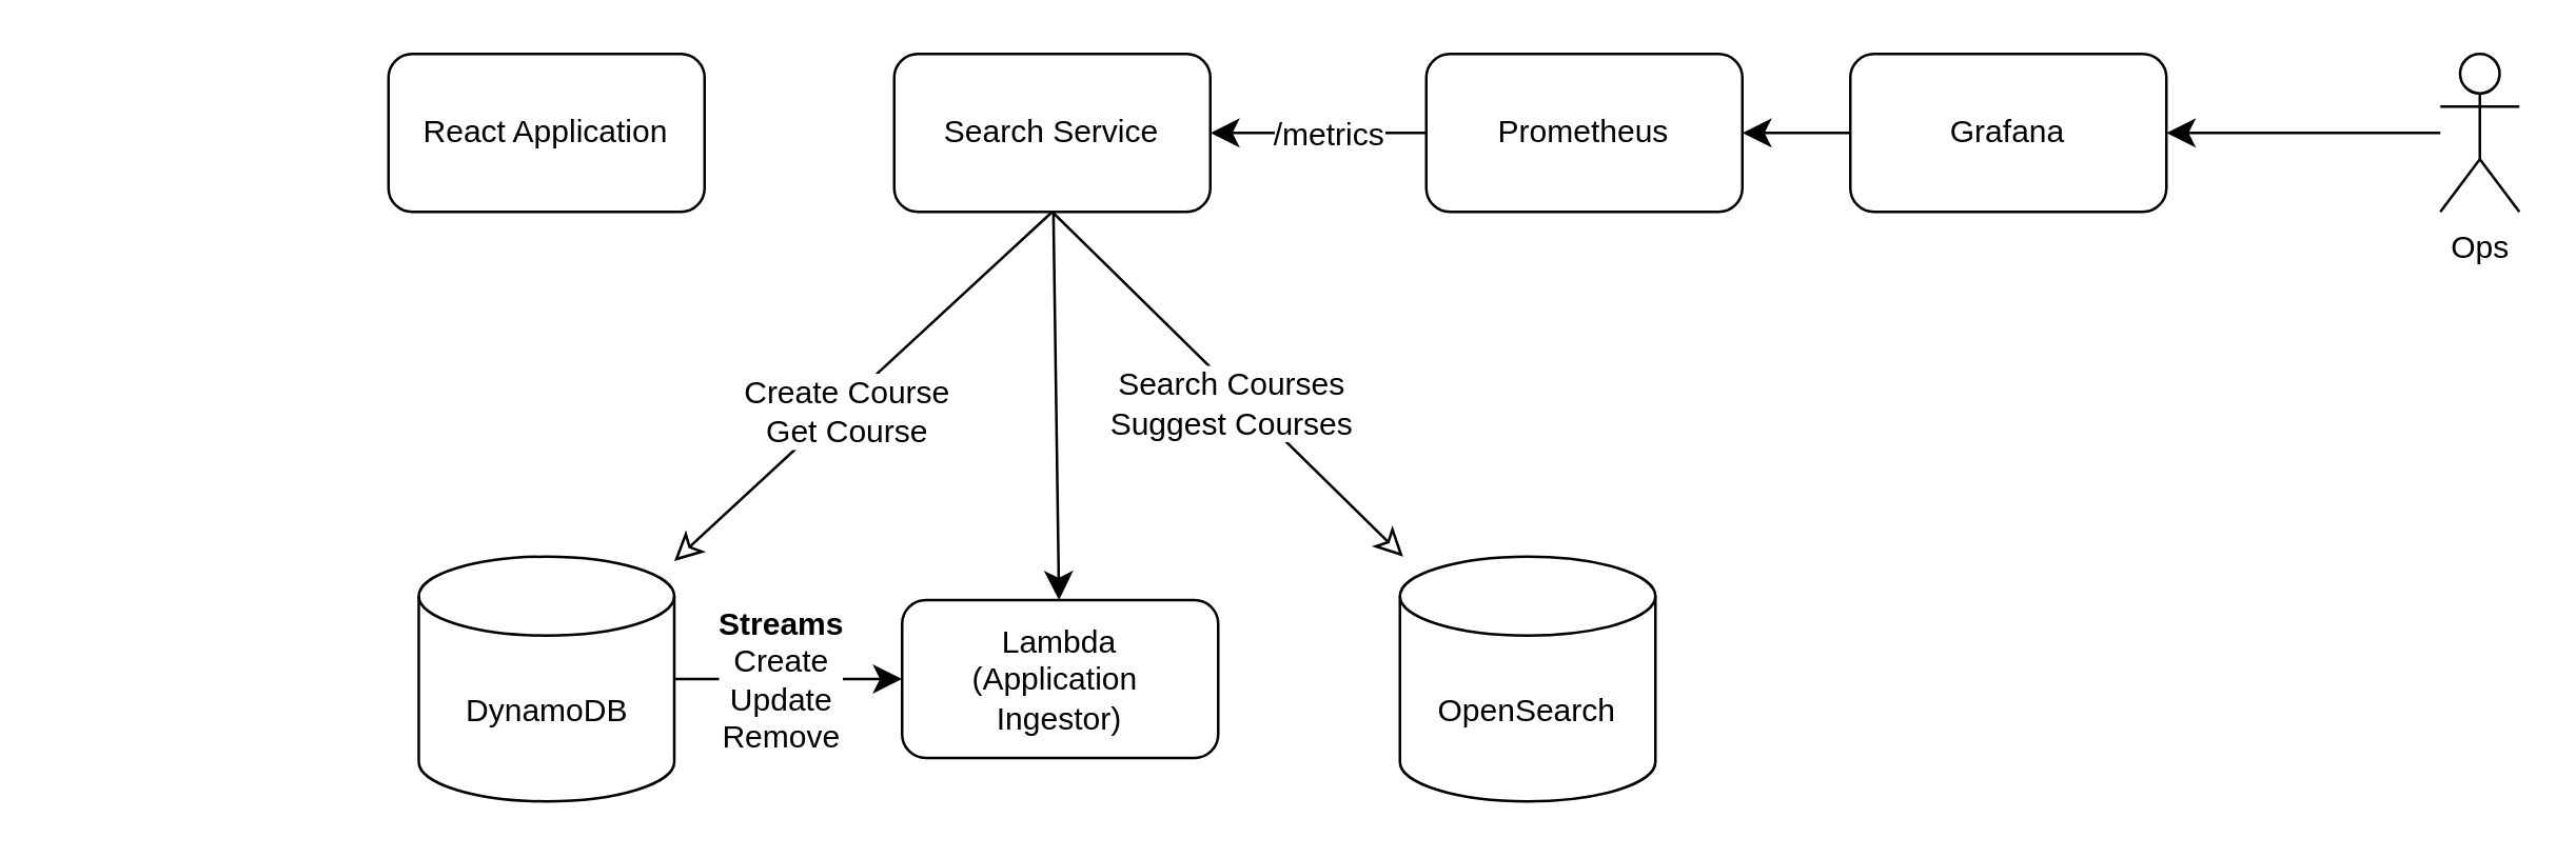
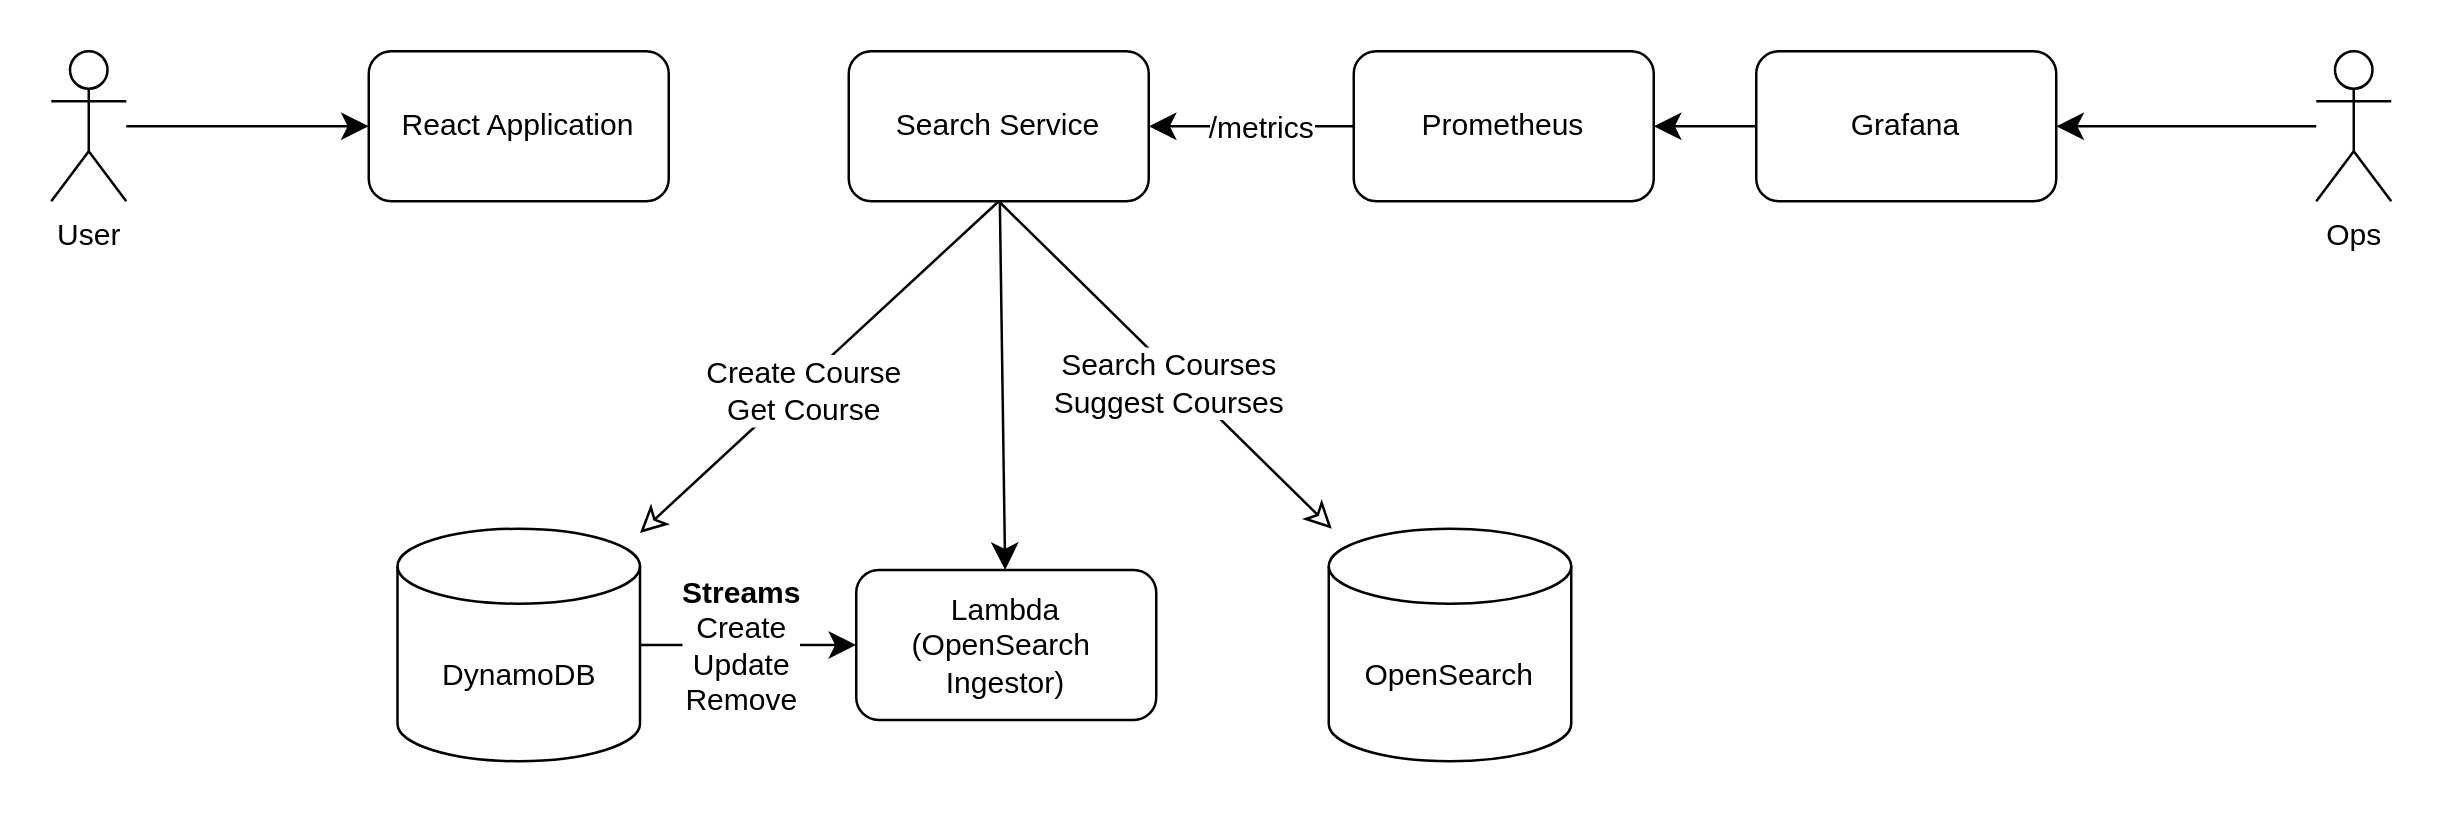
+ <mxCell id="20" value="User" style="shape=umlActor;verticalLabelPosition=bottom;verticalAlign=top;html=1;outlineConnect=0;" vertex="1" parent="1"><mxGeometry x="20" y="20" width="30" height="60" as="geometry" /></mxCell>
+ <mxCell id="19" value="" style="edgeStyle=none;curved=1;rounded=0;orthogonalLoop=1;jettySize=auto;html=1;fontSize=12;startSize=8;endSize=8;" edge="1" parent="1" source="20" target="2"><mxGeometry relative="1" as="geometry" /></mxCell>
- <mxCell id="18" value="&lt;div&gt;Lambda&lt;/div&gt;&lt;div&gt;(Application&amp;nbsp;&lt;/div&gt;&lt;div&gt;Ingestor)&lt;/div&gt;" style="rounded=1;whiteSpace=wrap;html=1;" vertex="1" parent="1"><mxGeometry x="342" y="227.5" width="120" height="60" as="geometry" /></mxCell>
+ <mxCell id="18" value="&lt;div&gt;Lambda&lt;/div&gt;&lt;div&gt;(OpenSearch&amp;nbsp;&lt;/div&gt;&lt;div&gt;Ingestor)&lt;/div&gt;" style="rounded=1;whiteSpace=wrap;html=1;" vertex="1" parent="1"><mxGeometry x="342" y="227.5" width="120" height="60" as="geometry" /></mxCell>
